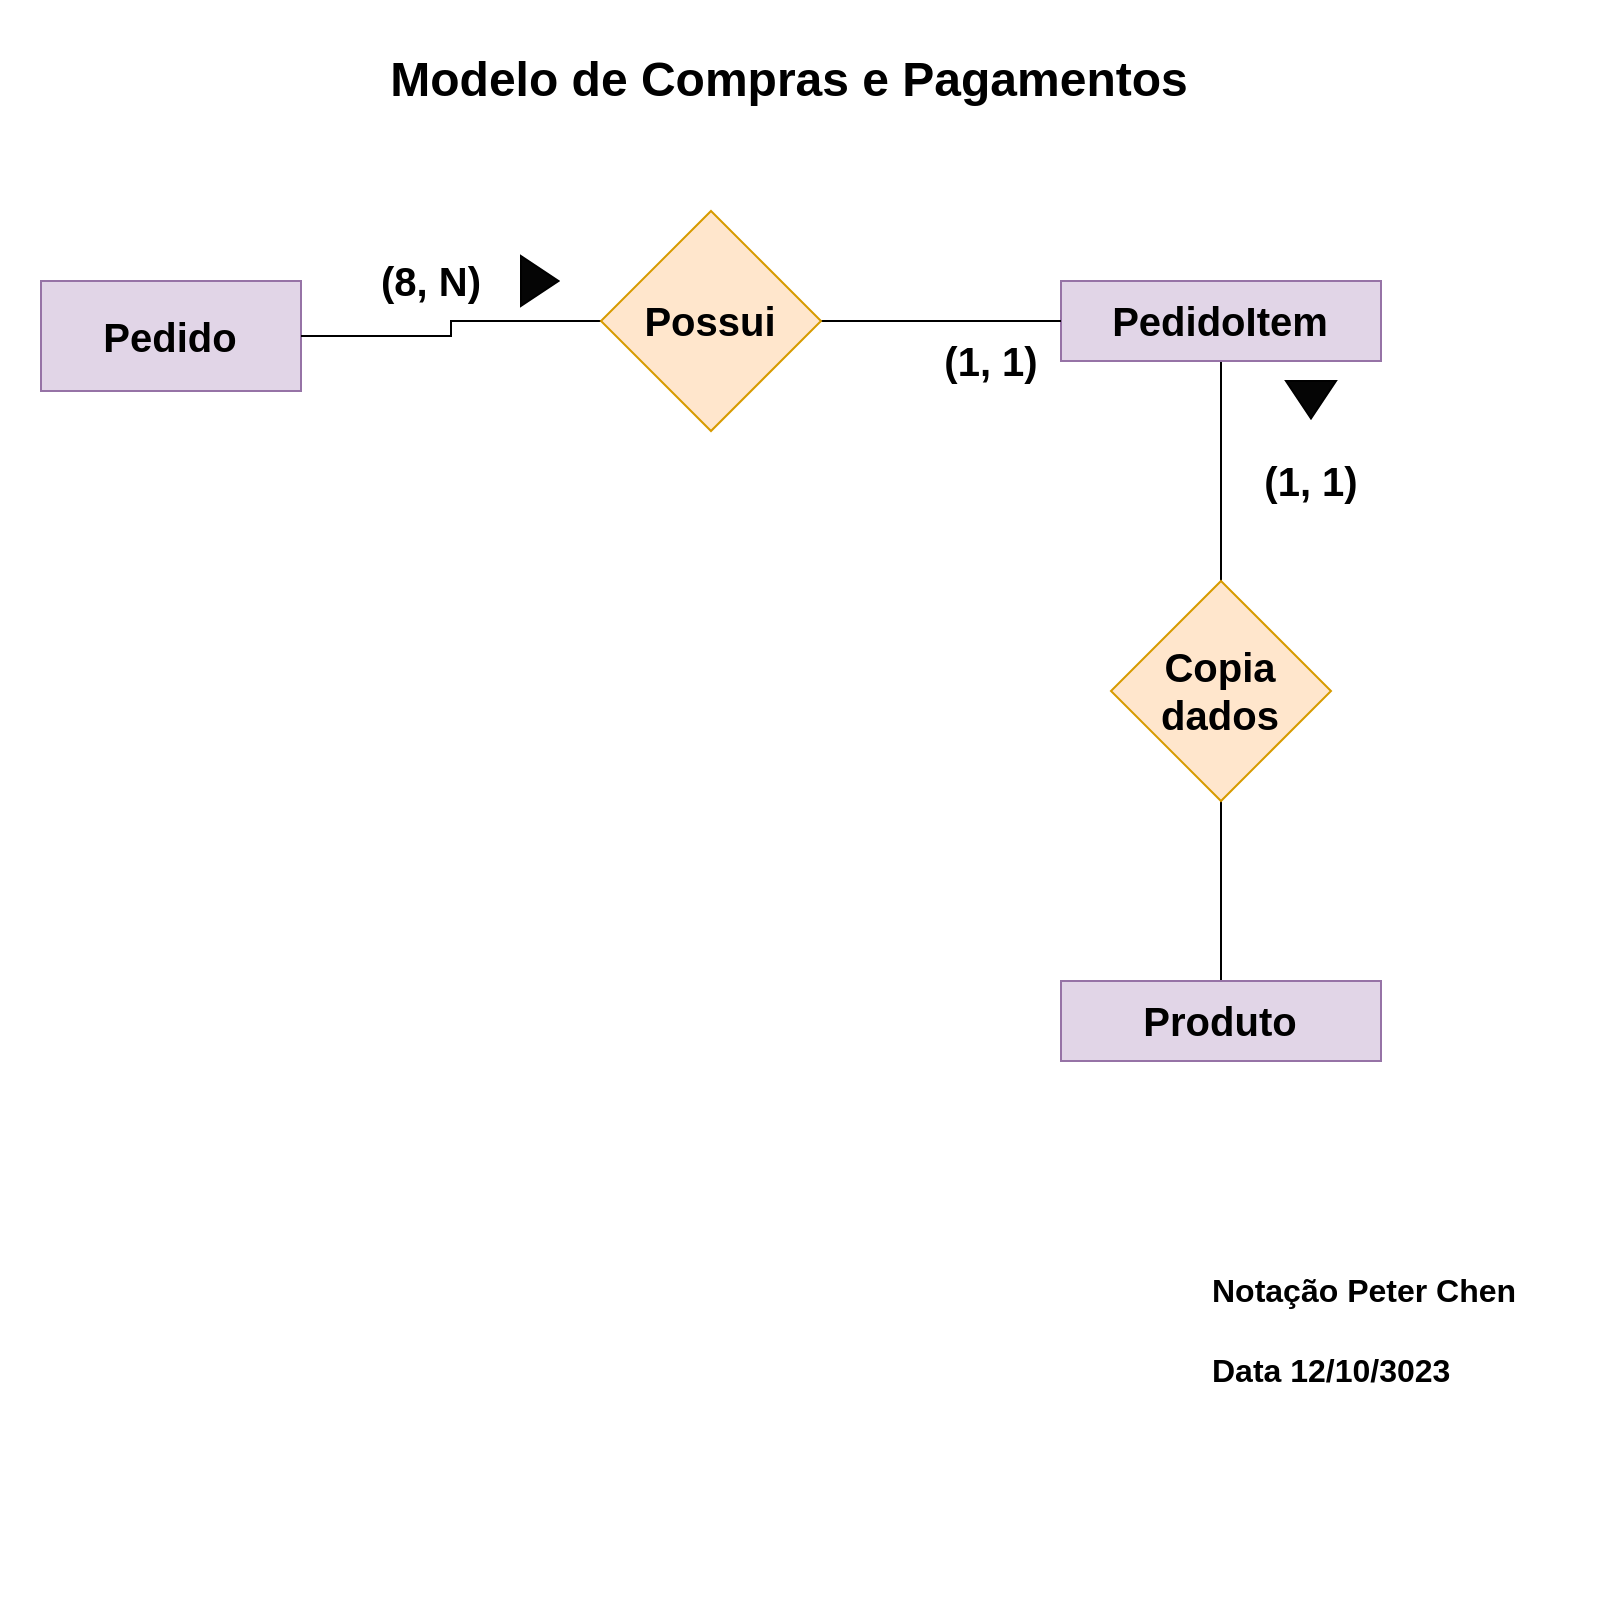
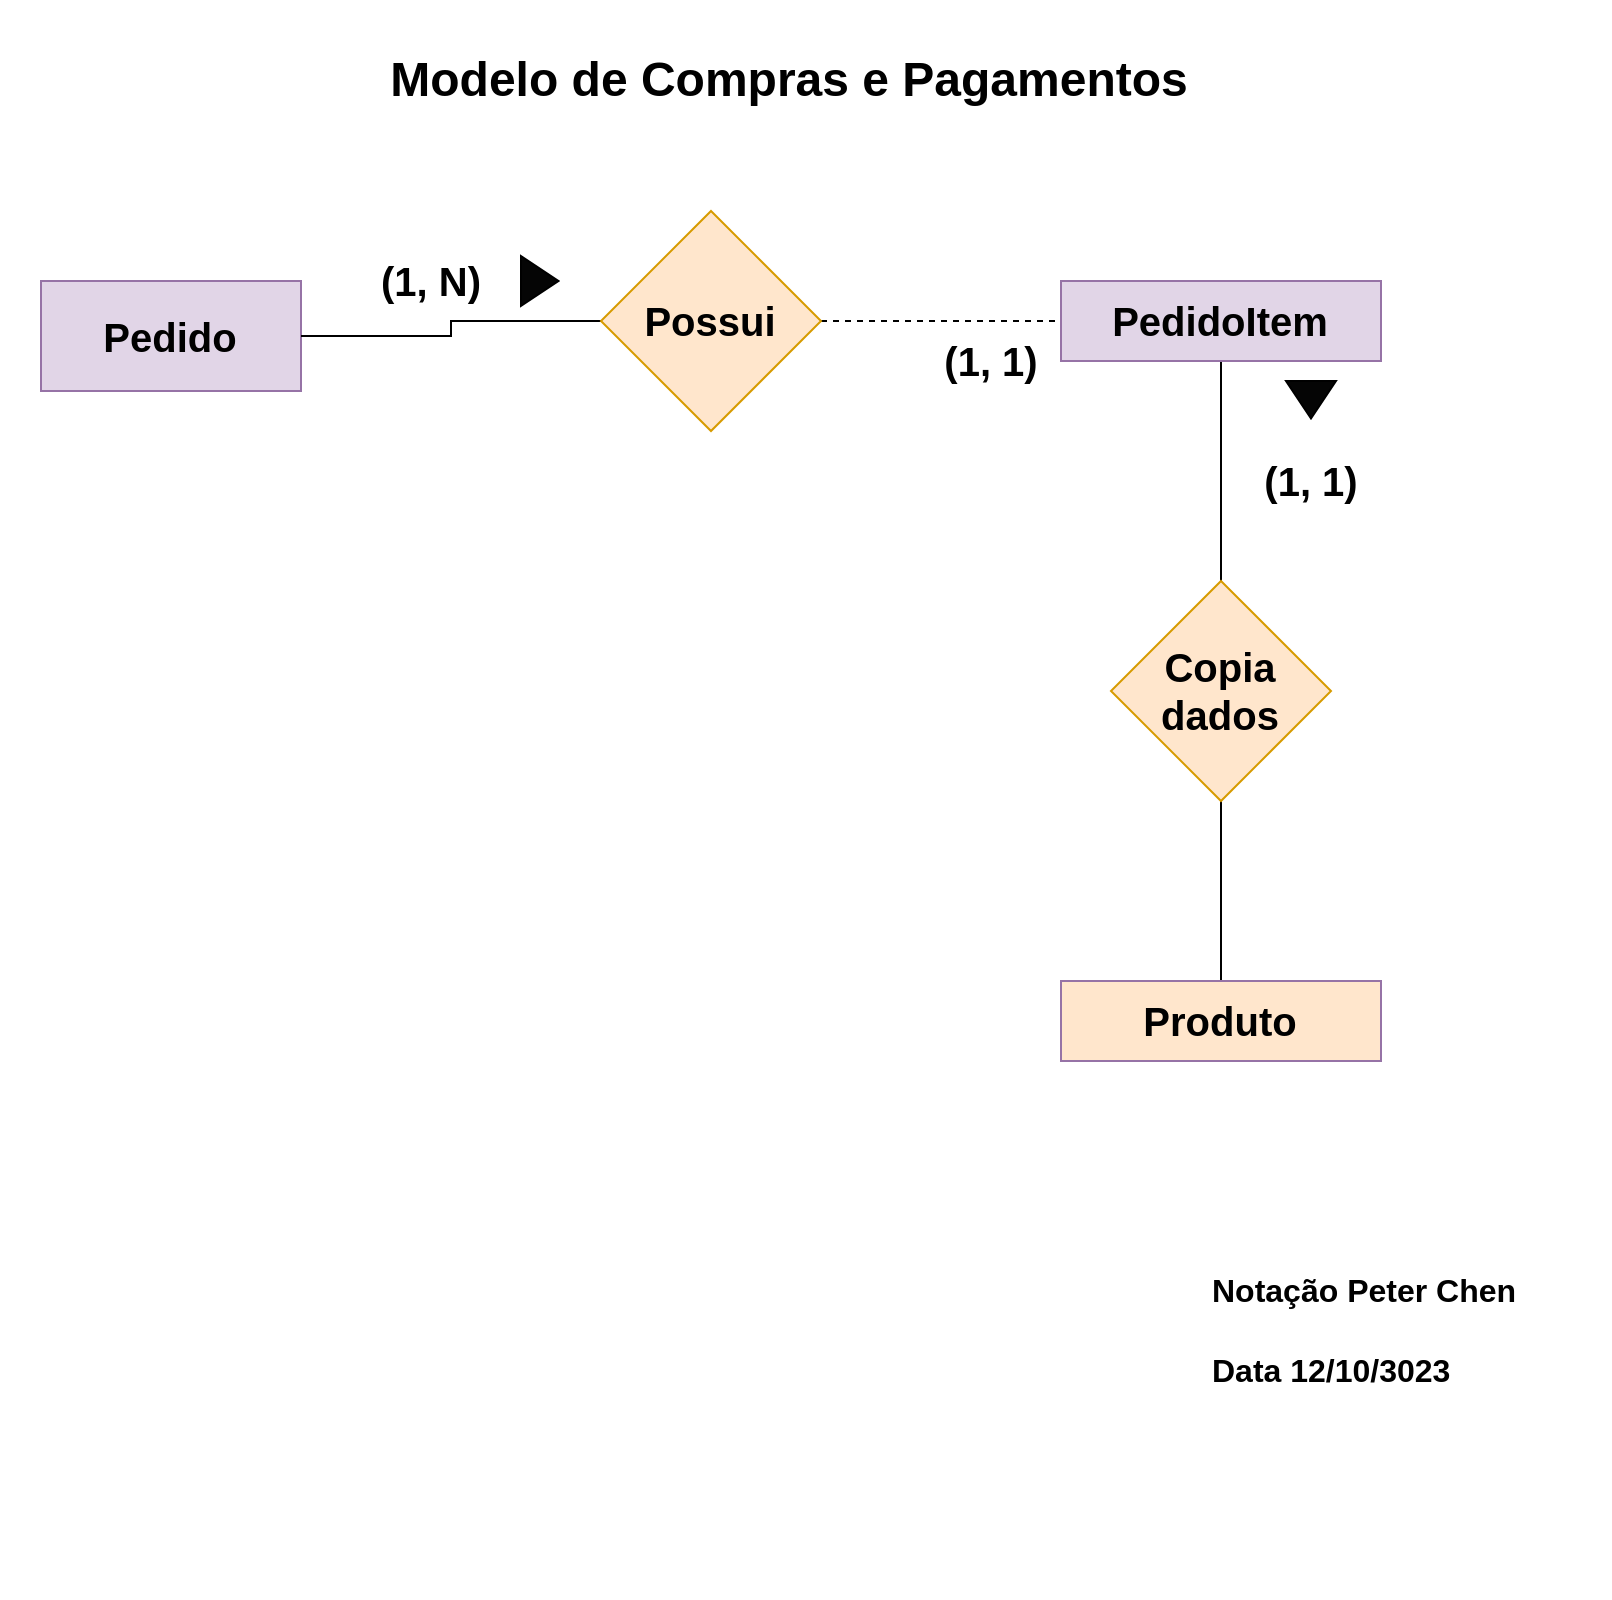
- <mxCell id="8" value="&lt;font style=&quot;font-size: 20px;&quot;&gt;&lt;b&gt;(8, N)&lt;/b&gt;&lt;/font&gt;" style="text;html=1;align=center;verticalAlign=middle;resizable=0;points=[];autosize=1;strokeColor=none;fillColor=none;" parent="1" vertex="1"><mxGeometry x="180" y="120" width="70" height="40" as="geometry" /></mxCell>
+ <mxCell id="8" value="&lt;font style=&quot;font-size: 20px;&quot;&gt;&lt;b&gt;(1, N)&lt;/b&gt;&lt;/font&gt;" style="text;html=1;align=center;verticalAlign=middle;resizable=0;points=[];autosize=1;strokeColor=none;fillColor=none;" parent="1" vertex="1"><mxGeometry x="180" y="120" width="70" height="40" as="geometry" /></mxCell>
- <mxCell id="5" style="edgeStyle=orthogonalEdgeStyle;rounded=0;orthogonalLoop=1;jettySize=auto;html=1;entryX=0;entryY=0.5;entryDx=0;entryDy=0;endArrow=none;endFill=0;" parent="1" source="7" target="4" edge="1"><mxGeometry relative="1" as="geometry" /></mxCell>
+ <mxCell id="5" style="edgeStyle=orthogonalEdgeStyle;rounded=0;orthogonalLoop=1;jettySize=auto;html=1;entryX=0;entryY=0.5;entryDx=0;entryDy=0;endArrow=none;endFill=0;dashed=1;" parent="1" source="7" target="4" edge="1"><mxGeometry relative="1" as="geometry" /></mxCell>
- <mxCell id="19" value="&lt;font style=&quot;font-size: 20px;&quot;&gt;&lt;b&gt;Produto&lt;/b&gt;&lt;/font&gt;" style="rounded=0;whiteSpace=wrap;html=1;fillColor=#e1d5e7;strokeColor=#9673a6;" vertex="1" parent="1"><mxGeometry x="530" y="490" width="160" height="40" as="geometry" /></mxCell>
+ <mxCell id="19" value="&lt;font style=&quot;font-size: 20px;&quot;&gt;&lt;b&gt;Produto&lt;/b&gt;&lt;/font&gt;" style="rounded=0;whiteSpace=wrap;html=1;fillColor=#ffe6cc;strokeColor=#9673a6;" vertex="1" parent="1"><mxGeometry x="530" y="490" width="160" height="40" as="geometry" /></mxCell>
